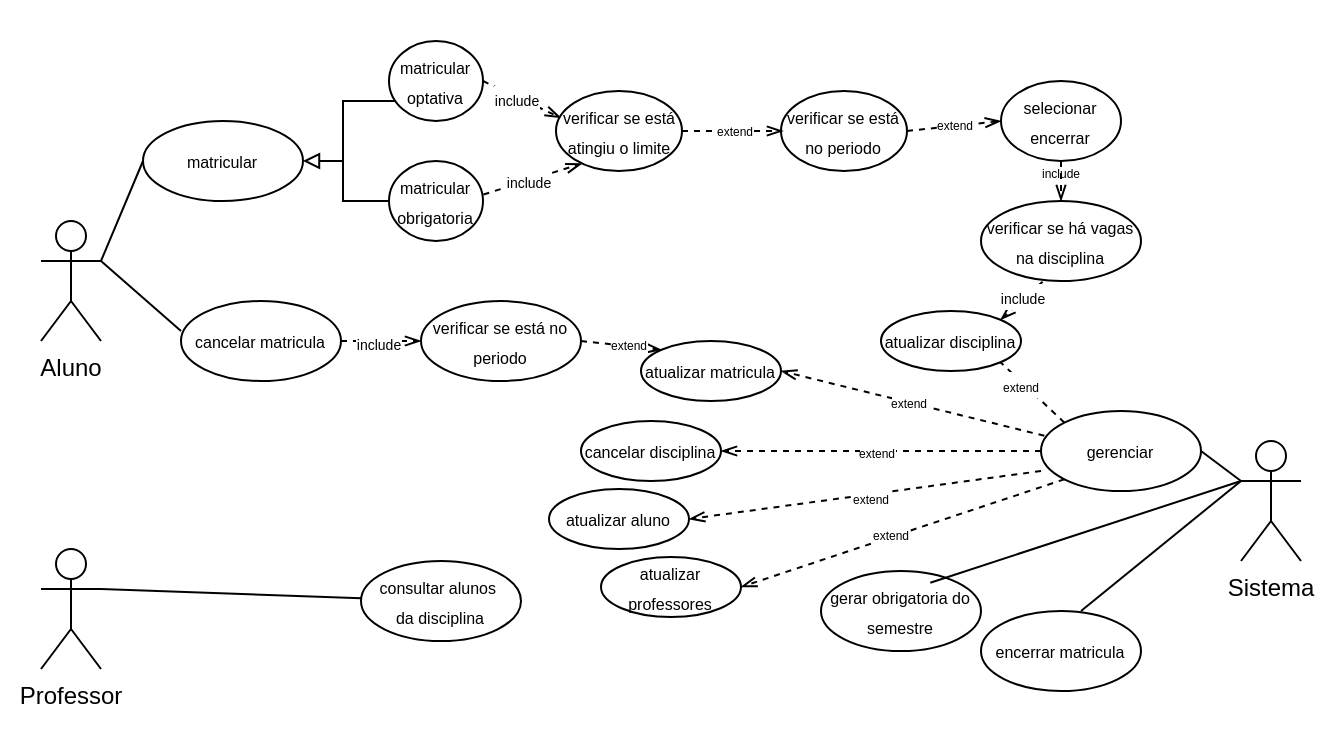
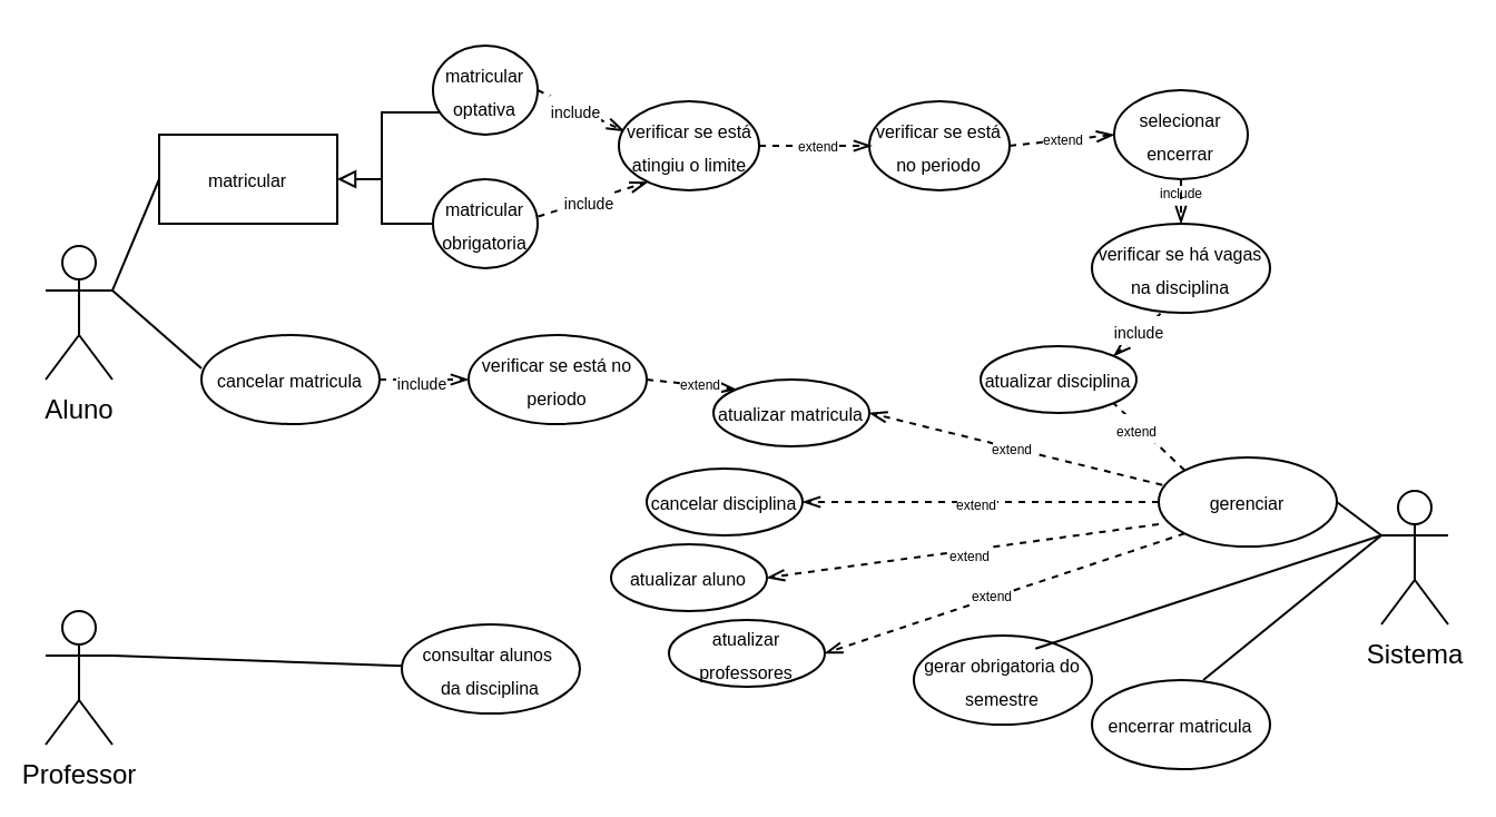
- <mxCell id="9" value="&lt;font style=&quot;font-size: 8px;&quot;&gt;matricular&lt;/font&gt;" style="ellipse;whiteSpace=wrap;html=1;" vertex="1" parent="1"><mxGeometry x="71" y="60" width="80" height="40" as="geometry" /></mxCell>
+ <mxCell id="9" value="&lt;font style=&quot;font-size: 8px;&quot;&gt;matricular&lt;/font&gt;" style="whiteSpace=wrap;html=1;rounded=0;" vertex="1" parent="1"><mxGeometry x="71" y="60" width="80" height="40" as="geometry" /></mxCell>
